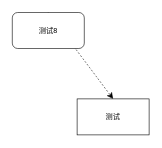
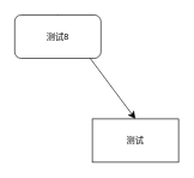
- <mxCell id="3" style="edgeStyle=none;curved=1;rounded=0;orthogonalLoop=1;jettySize=auto;html=1;exitX=0.5;exitY=0;exitDx=0;exitDy=0;fontSize=12;startSize=8;endSize=8;entryX=0.5;entryY=0;entryDx=0;entryDy=0;dashed=1;" edge="1" parent="1" source="4" target="2"><mxGeometry relative="1" as="geometry"><mxPoint x="195" y="152" as="targetPoint" /></mxGeometry></mxCell>
+ <mxCell id="3" style="edgeStyle=none;curved=1;rounded=0;orthogonalLoop=1;jettySize=auto;html=1;exitX=0.5;exitY=0;exitDx=0;exitDy=0;fontSize=12;startSize=8;endSize=8;entryX=0.5;entryY=0;entryDx=0;entryDy=0;" edge="1" parent="1" source="4" target="2"><mxGeometry relative="1" as="geometry"><mxPoint x="195" y="152" as="targetPoint" /></mxGeometry></mxCell>
